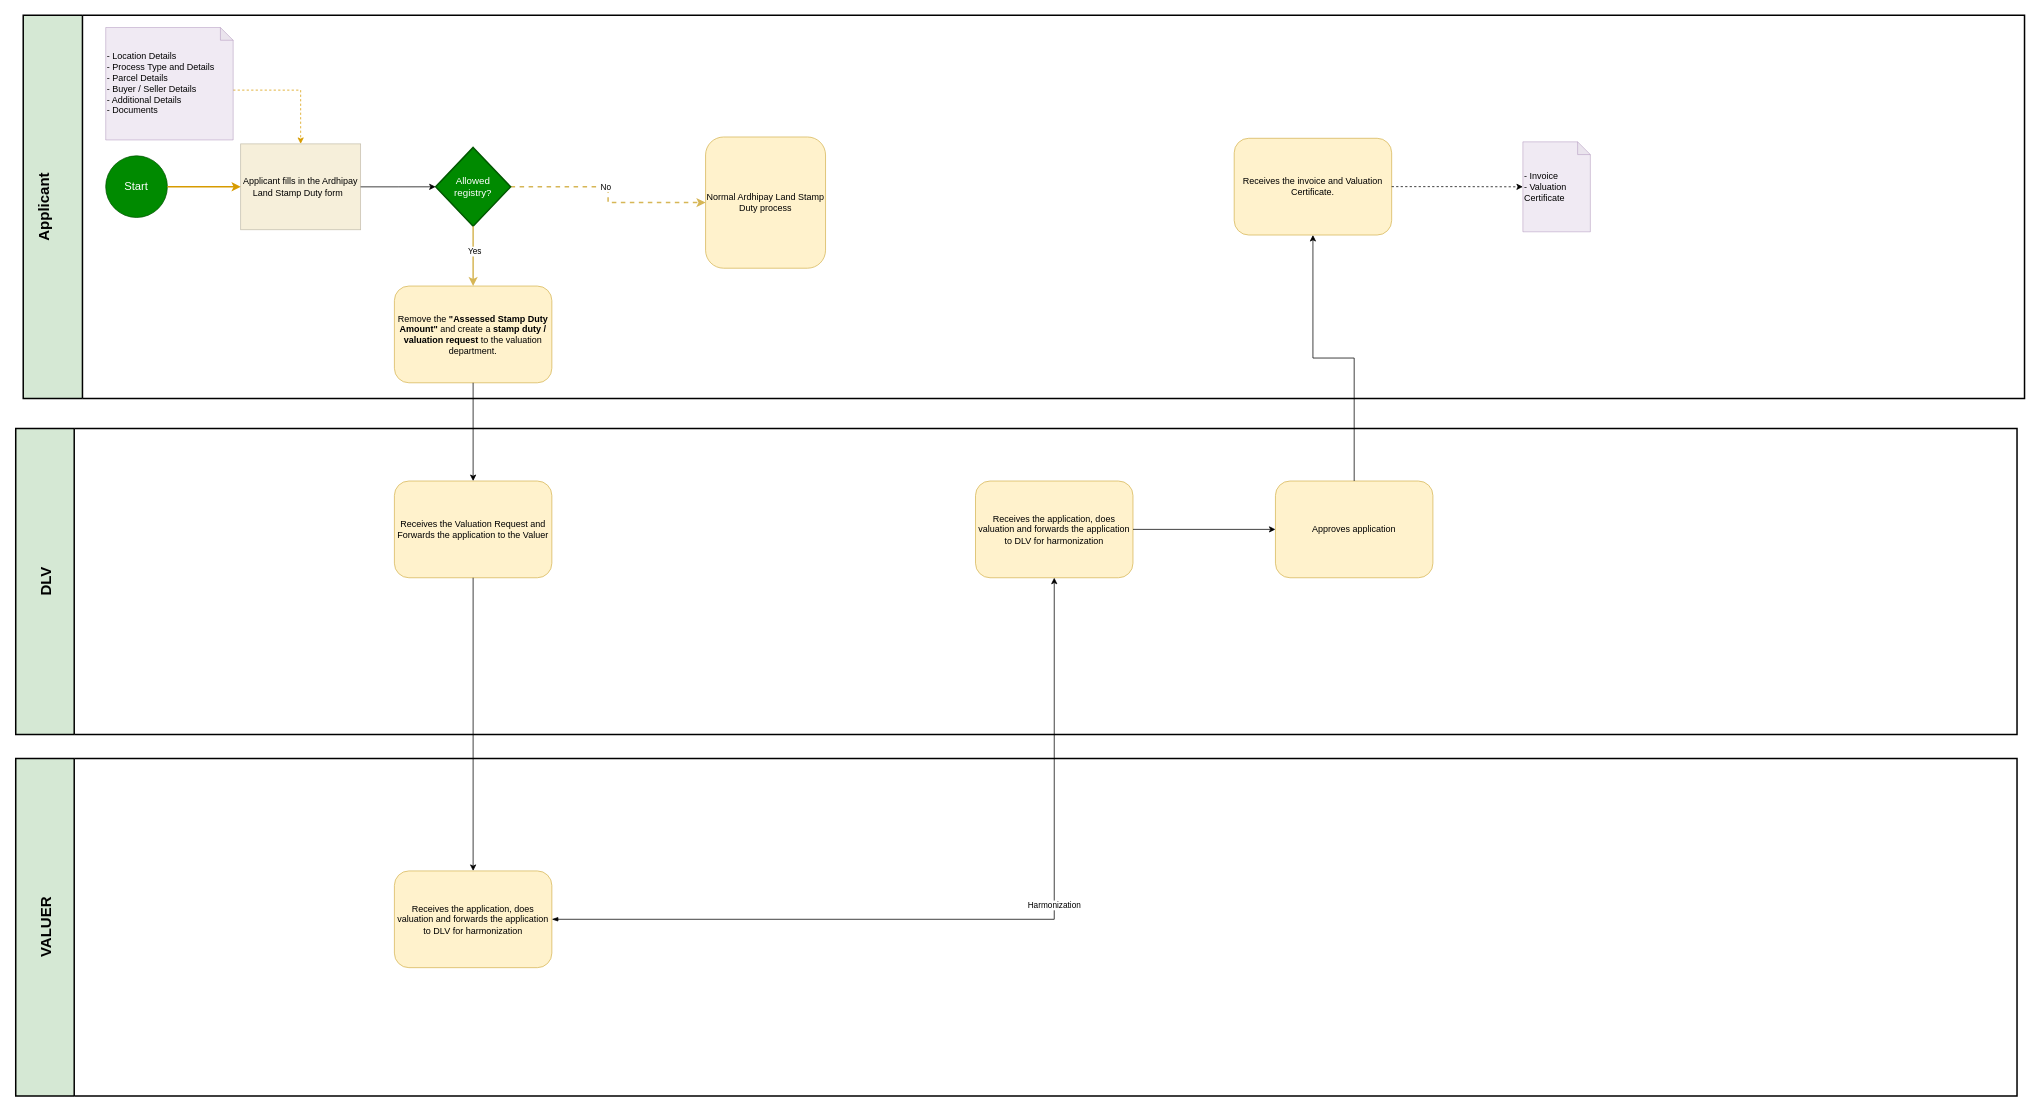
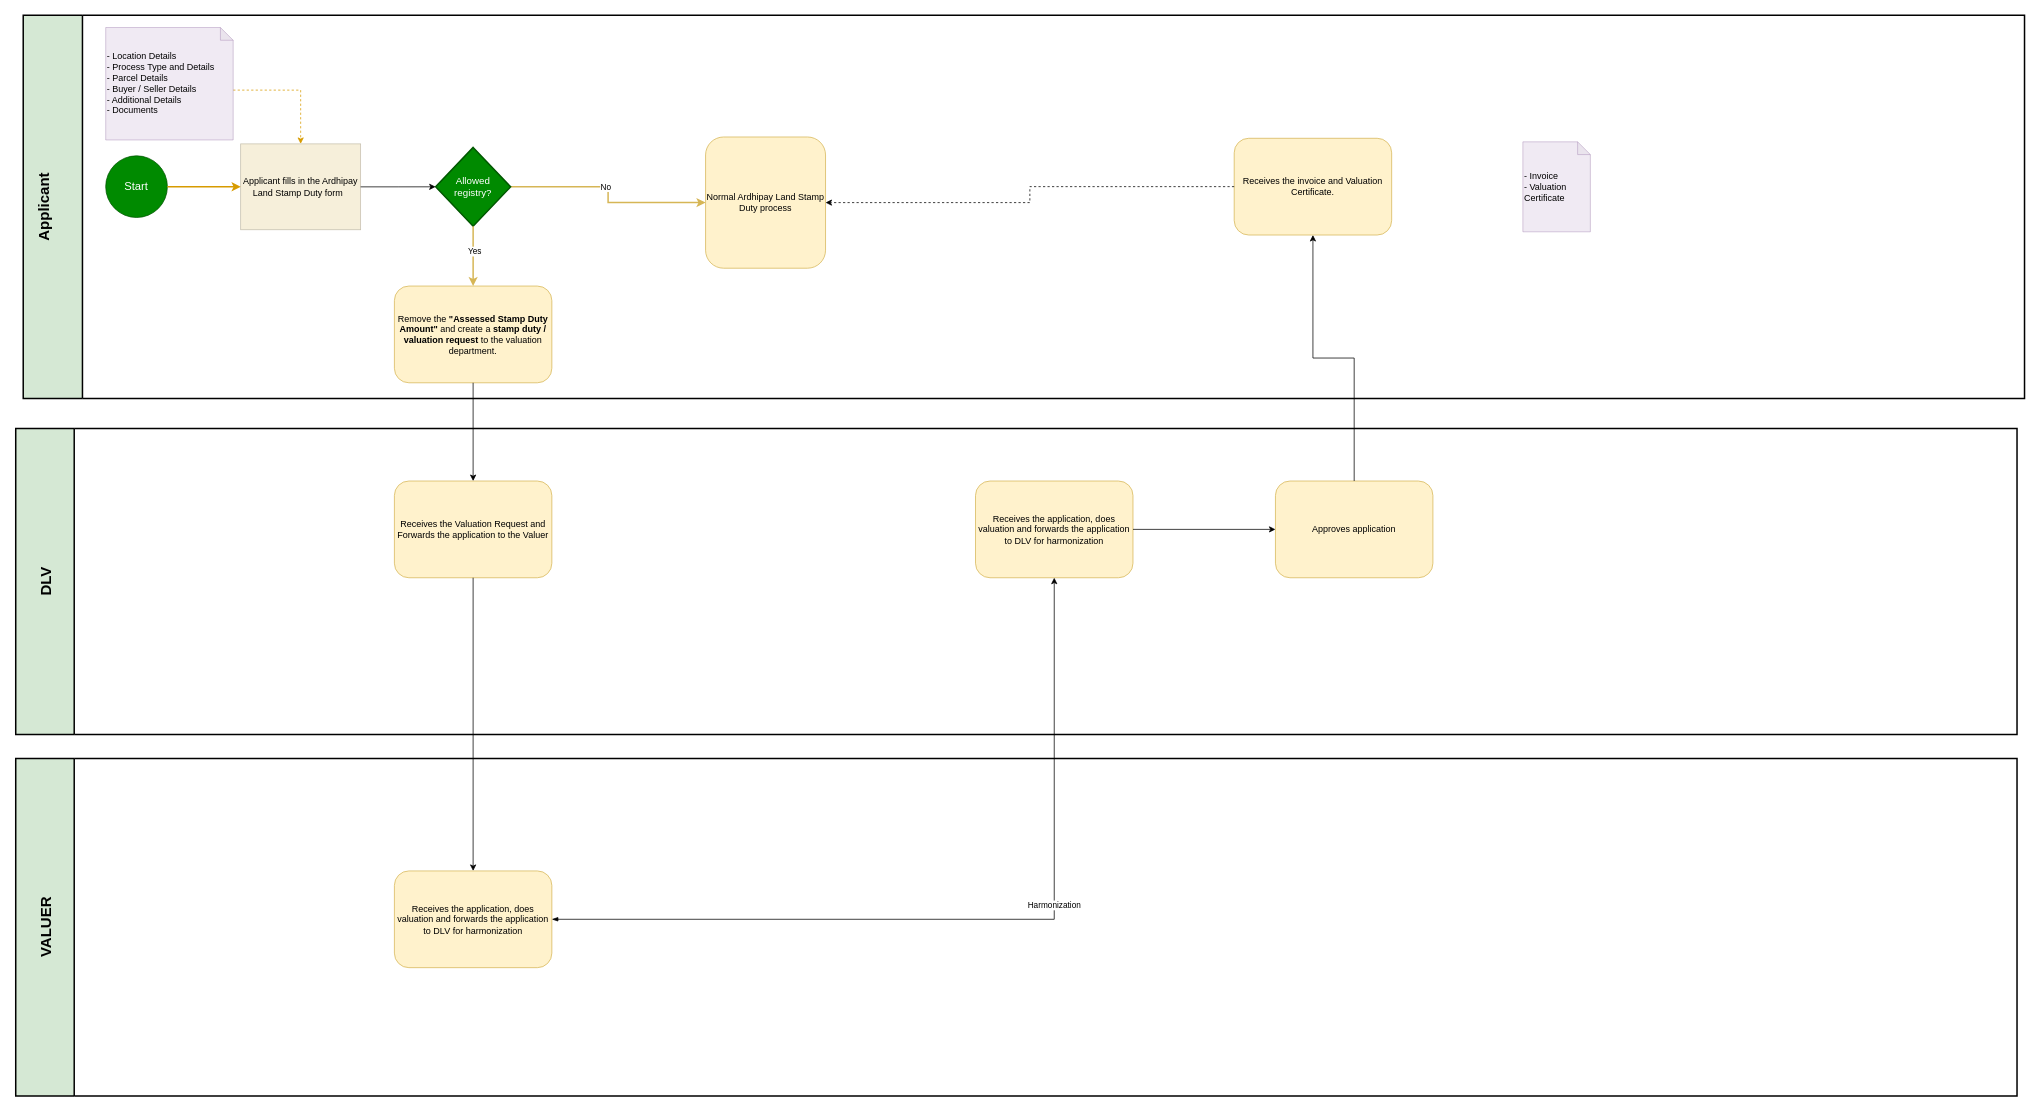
- <mxCell id="18" style="edgeStyle=orthogonalEdgeStyle;rounded=0;orthogonalLoop=1;jettySize=auto;html=1;entryX=0;entryY=0.5;entryDx=0;entryDy=0;entryPerimeter=0;dashed=1;" edge="1" parent="2" source="16" target="17"><mxGeometry relative="1" as="geometry" /></mxCell>
+ <mxCell id="18" style="edgeStyle=orthogonalEdgeStyle;rounded=0;orthogonalLoop=1;jettySize=auto;html=1;dashed=1;" edge="1" parent="2" source="16" target="12"><mxGeometry relative="1" as="geometry" /></mxCell>
- <mxCell id="8" value="" style="edgeStyle=orthogonalEdgeStyle;rounded=0;orthogonalLoop=1;jettySize=auto;html=1;entryX=0;entryY=0.5;entryDx=0;entryDy=0;fillColor=#fff2cc;strokeColor=#d6b656;strokeWidth=2;dashed=1;" edge="1" parent="2" source="10" target="12"><mxGeometry x="0.003" relative="1" as="geometry"><mxPoint x="1020.0" y="223.435" as="targetPoint" /><mxPoint as="offset" /></mxGeometry></mxCell>
+ <mxCell id="8" value="" style="edgeStyle=orthogonalEdgeStyle;rounded=0;orthogonalLoop=1;jettySize=auto;html=1;entryX=0;entryY=0.5;entryDx=0;entryDy=0;fillColor=#fff2cc;strokeColor=#d6b656;strokeWidth=2;" edge="1" parent="2" source="10" target="12"><mxGeometry x="0.003" relative="1" as="geometry"><mxPoint x="1020.0" y="223.435" as="targetPoint" /><mxPoint as="offset" /></mxGeometry></mxCell>
